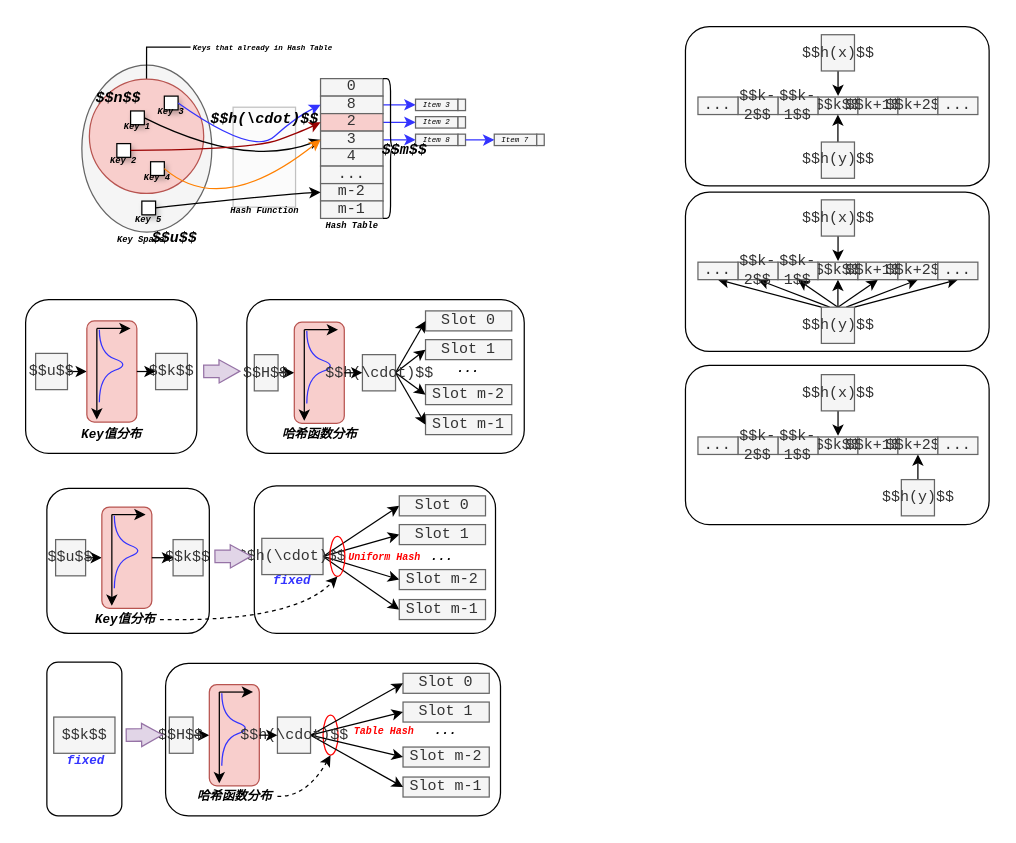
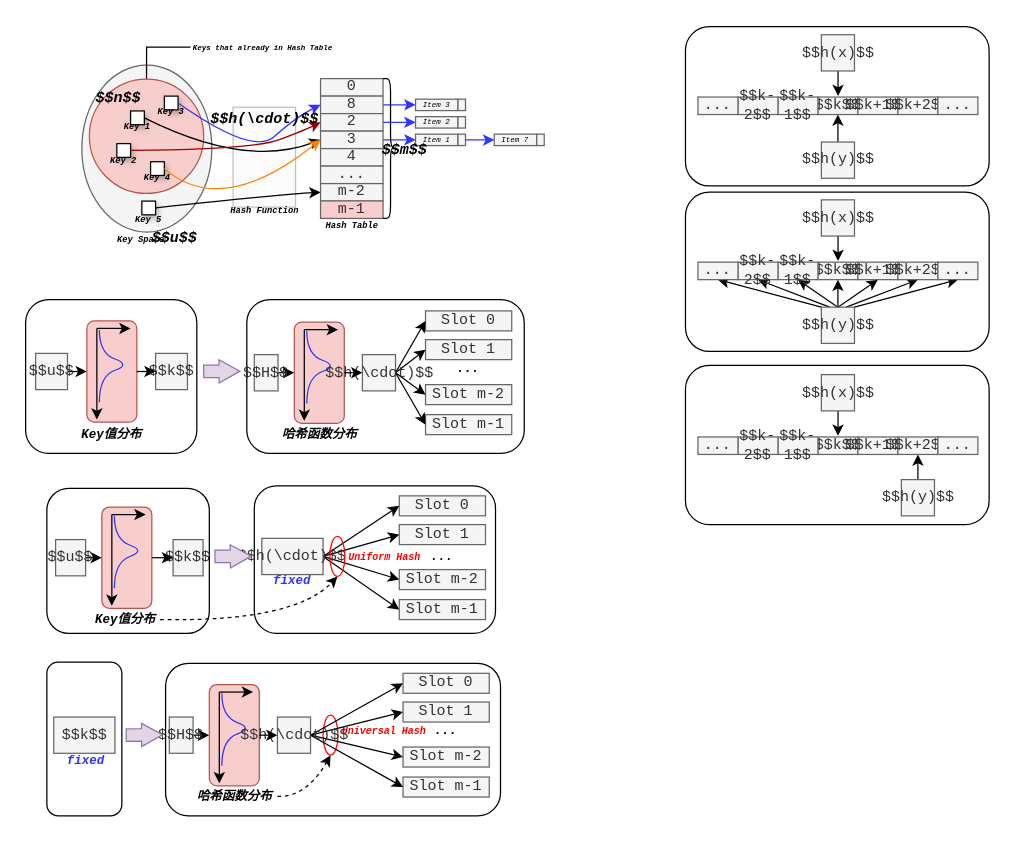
- <mxCell id="26" value="2" style="rounded=0;whiteSpace=wrap;html=1;fillColor=#f8cecc;fontColor=#333333;strokeColor=#666666;fontFamily=Courier New;" parent="1" vertex="1"><mxGeometry x="256" y="90.13" width="50" height="14" as="geometry" /></mxCell>
+ <mxCell id="26" value="2" style="rounded=0;whiteSpace=wrap;html=1;fillColor=#f5f5f5;fontColor=#333333;strokeColor=#666666;fontFamily=Courier New;" parent="1" vertex="1"><mxGeometry x="256" y="90.13" width="50" height="14" as="geometry" /></mxCell>
- <mxCell id="56" value="&lt;i&gt;Item 8&lt;/i&gt;" style="text;html=1;strokeColor=none;fillColor=none;align=center;verticalAlign=middle;whiteSpace=wrap;rounded=0;shadow=1;fontFamily=Courier New;fontSize=6;opacity=40;" parent="54" vertex="1"><mxGeometry x="5.25" y="3.57" width="23.5" height="2" as="geometry" /></mxCell>
+ <mxCell id="56" value="&lt;i&gt;Item 1&lt;/i&gt;" style="text;html=1;strokeColor=none;fillColor=none;align=center;verticalAlign=middle;whiteSpace=wrap;rounded=0;shadow=1;fontFamily=Courier New;fontSize=6;opacity=40;" parent="54" vertex="1"><mxGeometry x="5.25" y="3.57" width="23.5" height="2" as="geometry" /></mxCell>
- <mxCell id="65" value="m-1" style="rounded=0;whiteSpace=wrap;html=1;fillColor=#f5f5f5;fontColor=#333333;strokeColor=#666666;fontFamily=Courier New;" parent="1" vertex="1"><mxGeometry x="256" y="160" width="50" height="14" as="geometry" /></mxCell>
+ <mxCell id="65" value="m-1" style="rounded=0;whiteSpace=wrap;html=1;fillColor=#f8cecc;fontColor=#333333;strokeColor=#666666;fontFamily=Courier New;" parent="1" vertex="1"><mxGeometry x="256" y="160" width="50" height="14" as="geometry" /></mxCell>
- <mxCell id="101" value="&lt;span style=&quot;font-size: 8px&quot;&gt;&lt;b&gt;&lt;i&gt;Table Hash&lt;/i&gt;&lt;/b&gt;&lt;/span&gt;" style="text;html=1;strokeColor=none;fillColor=none;align=center;verticalAlign=middle;whiteSpace=wrap;rounded=0;shadow=1;fontFamily=Courier New;fontColor=#FF0000;" parent="1" vertex="1"><mxGeometry x="272" y="579" width="70" height="10" as="geometry" /></mxCell>
+ <mxCell id="101" value="&lt;span style=&quot;font-size: 8px&quot;&gt;&lt;b&gt;&lt;i&gt;Universal Hash&lt;/i&gt;&lt;/b&gt;&lt;/span&gt;" style="text;html=1;strokeColor=none;fillColor=none;align=center;verticalAlign=middle;whiteSpace=wrap;rounded=0;shadow=1;fontFamily=Courier New;fontColor=#FF0000;" parent="1" vertex="1"><mxGeometry x="272" y="579" width="70" height="10" as="geometry" /></mxCell>
